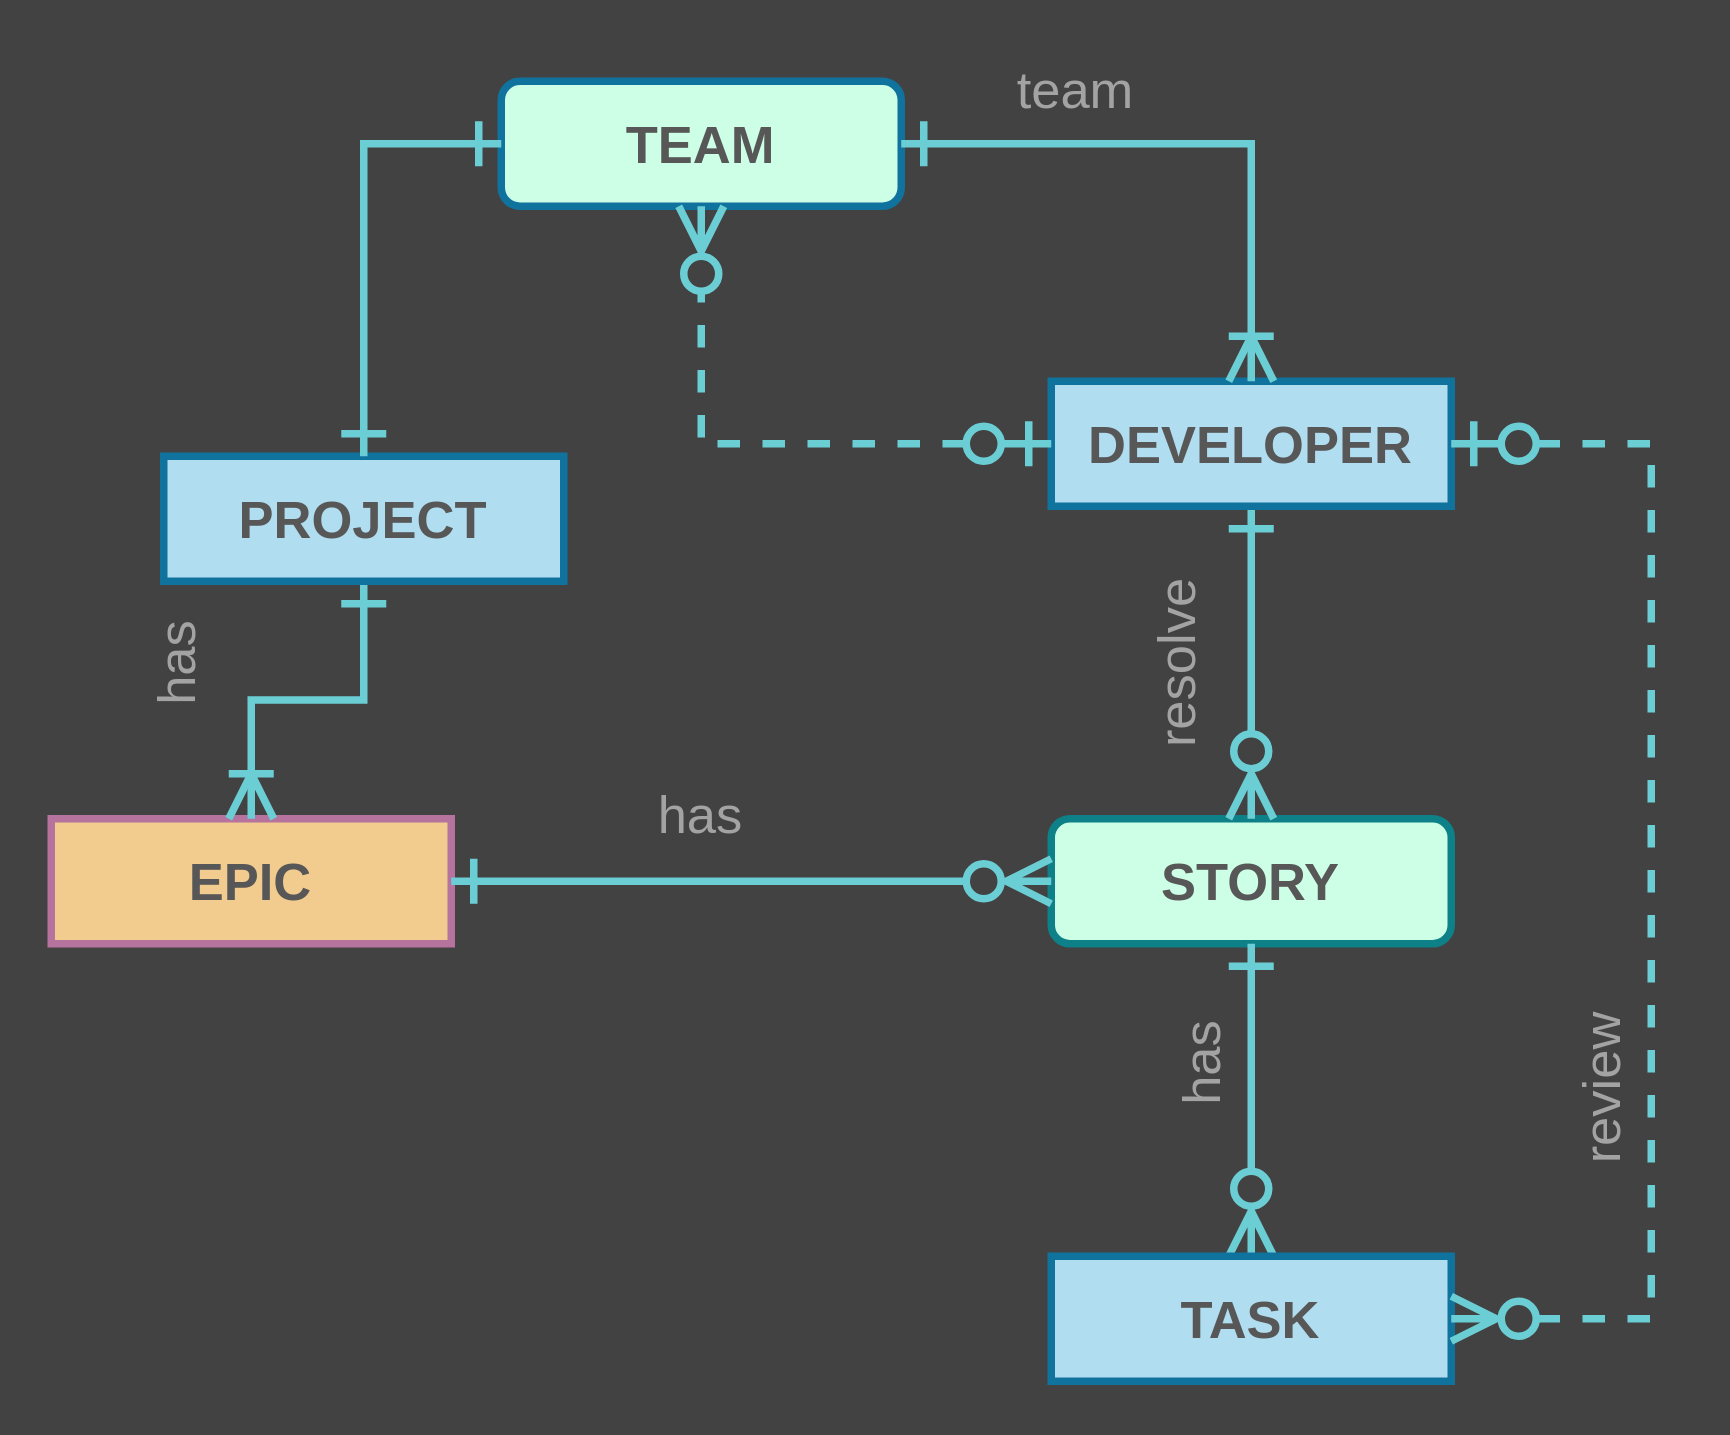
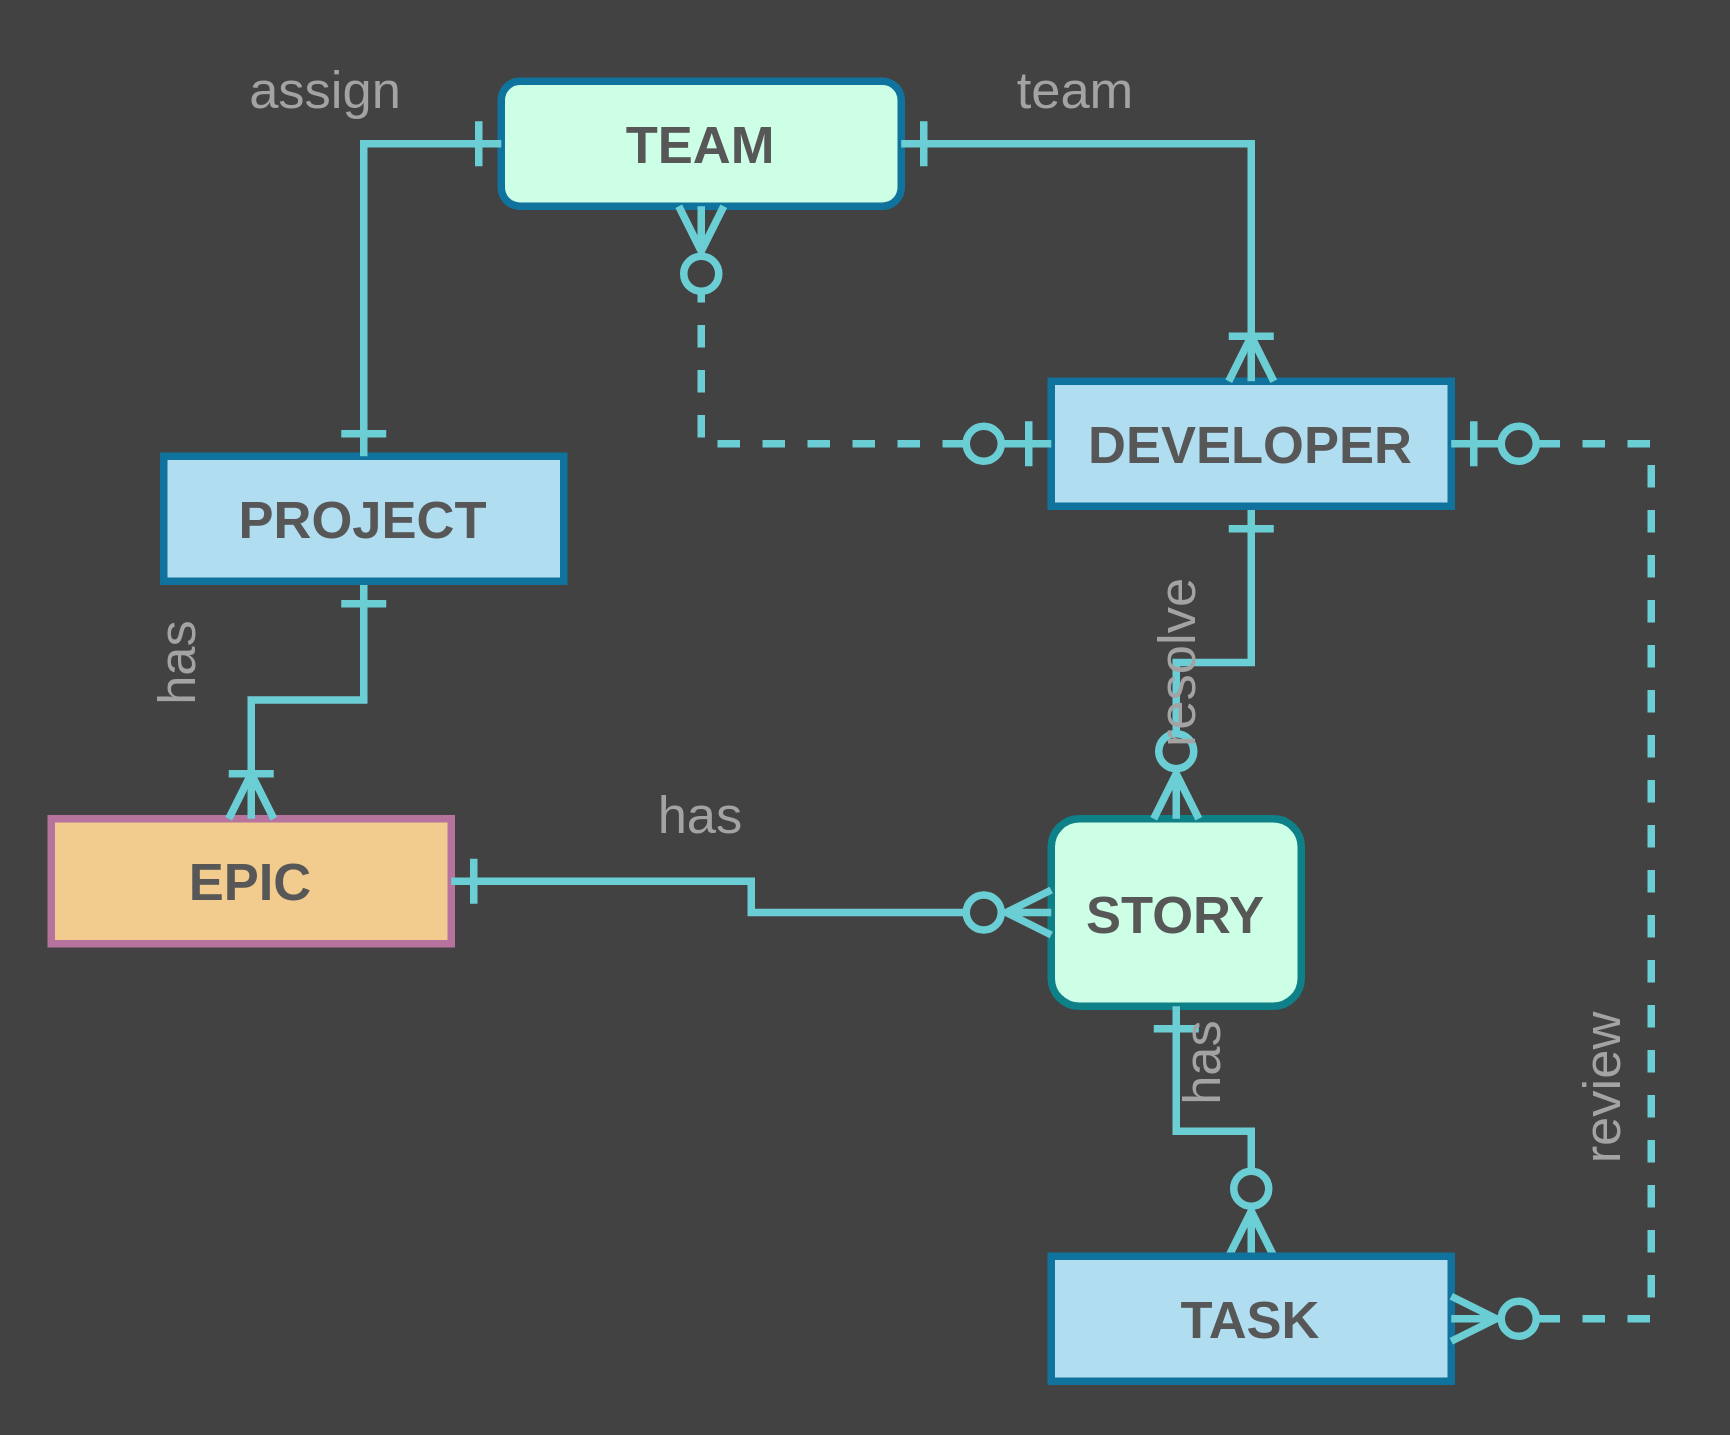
+ <mxCell id="21" value="assign" style="text;strokeColor=none;fillColor=none;html=1;align=center;verticalAlign=middle;whiteSpace=wrap;rounded=0;hachureGap=4;strokeWidth=3;fontSize=21;fontColor=#A3A3A3;" parent="1" vertex="1"><mxGeometry x="100" y="20" width="60" height="30" as="geometry" /></mxCell>
- <mxCell id="5" value="STORY" style="rounded=1;whiteSpace=wrap;html=1;hachureGap=4;fillColor=#CCFFE6;strokeColor=#0e8088;strokeWidth=3;fontSize=21;fontStyle=1;fontColor=#575757;" parent="1" vertex="1"><mxGeometry x="420" y="327" width="160" height="50" as="geometry" /></mxCell>
+ <mxCell id="5" value="STORY" style="rounded=1;whiteSpace=wrap;html=1;hachureGap=4;fillColor=#CCFFE6;strokeColor=#0e8088;strokeWidth=3;fontSize=21;fontStyle=1;fontColor=#575757;" parent="1" vertex="1"><mxGeometry x="420" y="327" width="100" height="75" as="geometry" /></mxCell>
